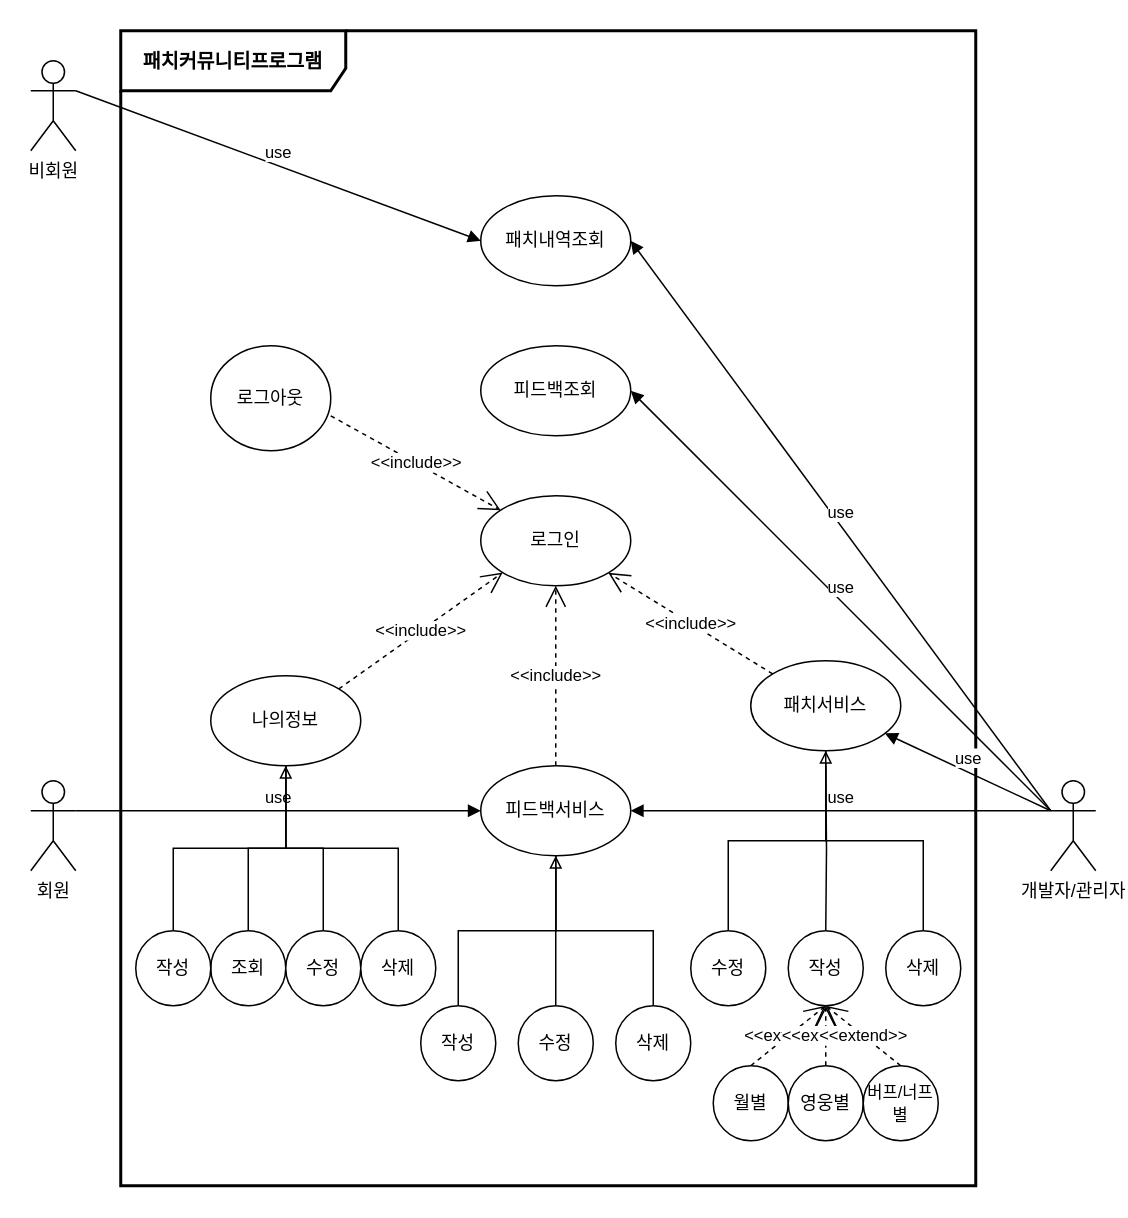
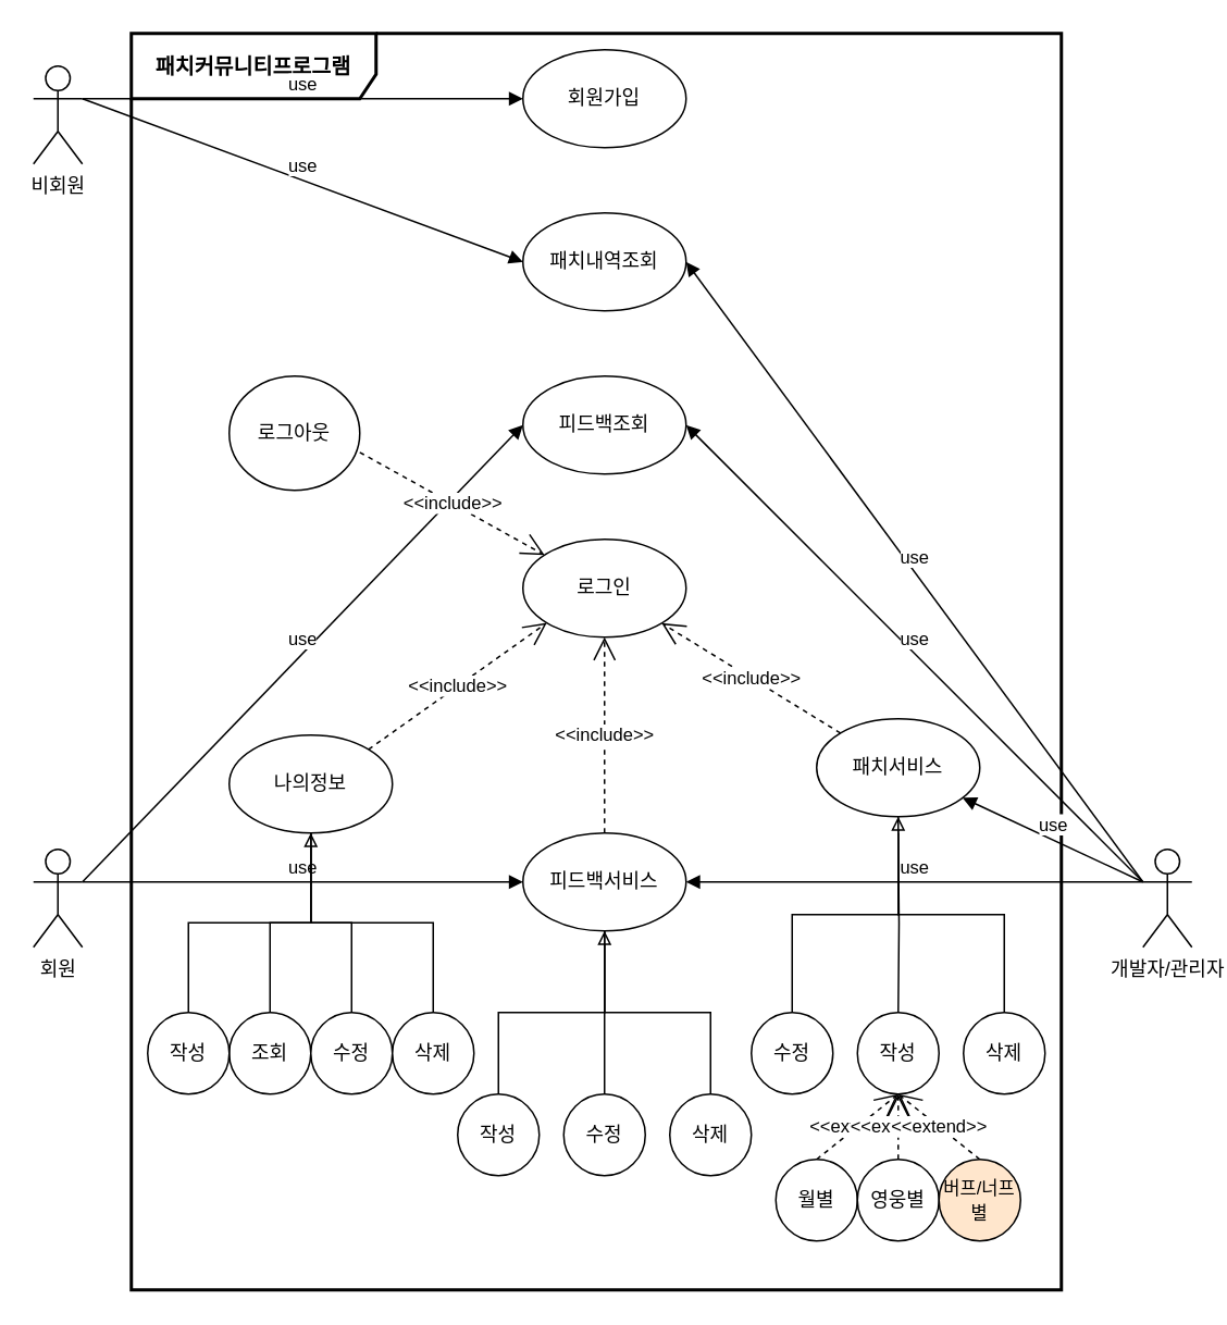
+ <mxCell id="14" value="use" style="html=1;verticalAlign=bottom;endArrow=block;curved=0;rounded=0;exitX=1;exitY=0.333;exitDx=0;exitDy=0;exitPerimeter=0;entryX=0;entryY=0.5;entryDx=0;entryDy=0;" parent="1" source="3" target="6" edge="1"><mxGeometry width="80" relative="1" as="geometry"><mxPoint x="120" y="80" as="sourcePoint" /><mxPoint x="200" y="80" as="targetPoint" /></mxGeometry></mxCell>
+ <mxCell id="6" value="회원가입" style="ellipse;whiteSpace=wrap;html=1;" parent="1" vertex="1"><mxGeometry x="320" y="30" width="100" height="60" as="geometry" /></mxCell>
+ <mxCell id="17" value="use" style="html=1;verticalAlign=bottom;endArrow=block;curved=0;rounded=0;entryX=0;entryY=0.5;entryDx=0;entryDy=0;exitX=1;exitY=0.333;exitDx=0;exitDy=0;exitPerimeter=0;" parent="1" source="4" target="9" edge="1"><mxGeometry width="80" relative="1" as="geometry"><mxPoint x="60" y="540" as="sourcePoint" /><mxPoint x="1020" y="340" as="targetPoint" /></mxGeometry></mxCell>
- <mxCell id="49" value="&lt;font style=&quot;font-size: 11px;&quot;&gt;버프/너프별&lt;/font&gt;" style="ellipse;whiteSpace=wrap;html=1;" parent="1" vertex="1"><mxGeometry x="575" y="710" width="50" height="50" as="geometry" /></mxCell>
+ <mxCell id="49" value="&lt;font style=&quot;font-size: 11px;&quot;&gt;버프/너프별&lt;/font&gt;" style="ellipse;whiteSpace=wrap;html=1;fillColor=#ffe6cc;" parent="1" vertex="1"><mxGeometry x="575" y="710" width="50" height="50" as="geometry" /></mxCell>
